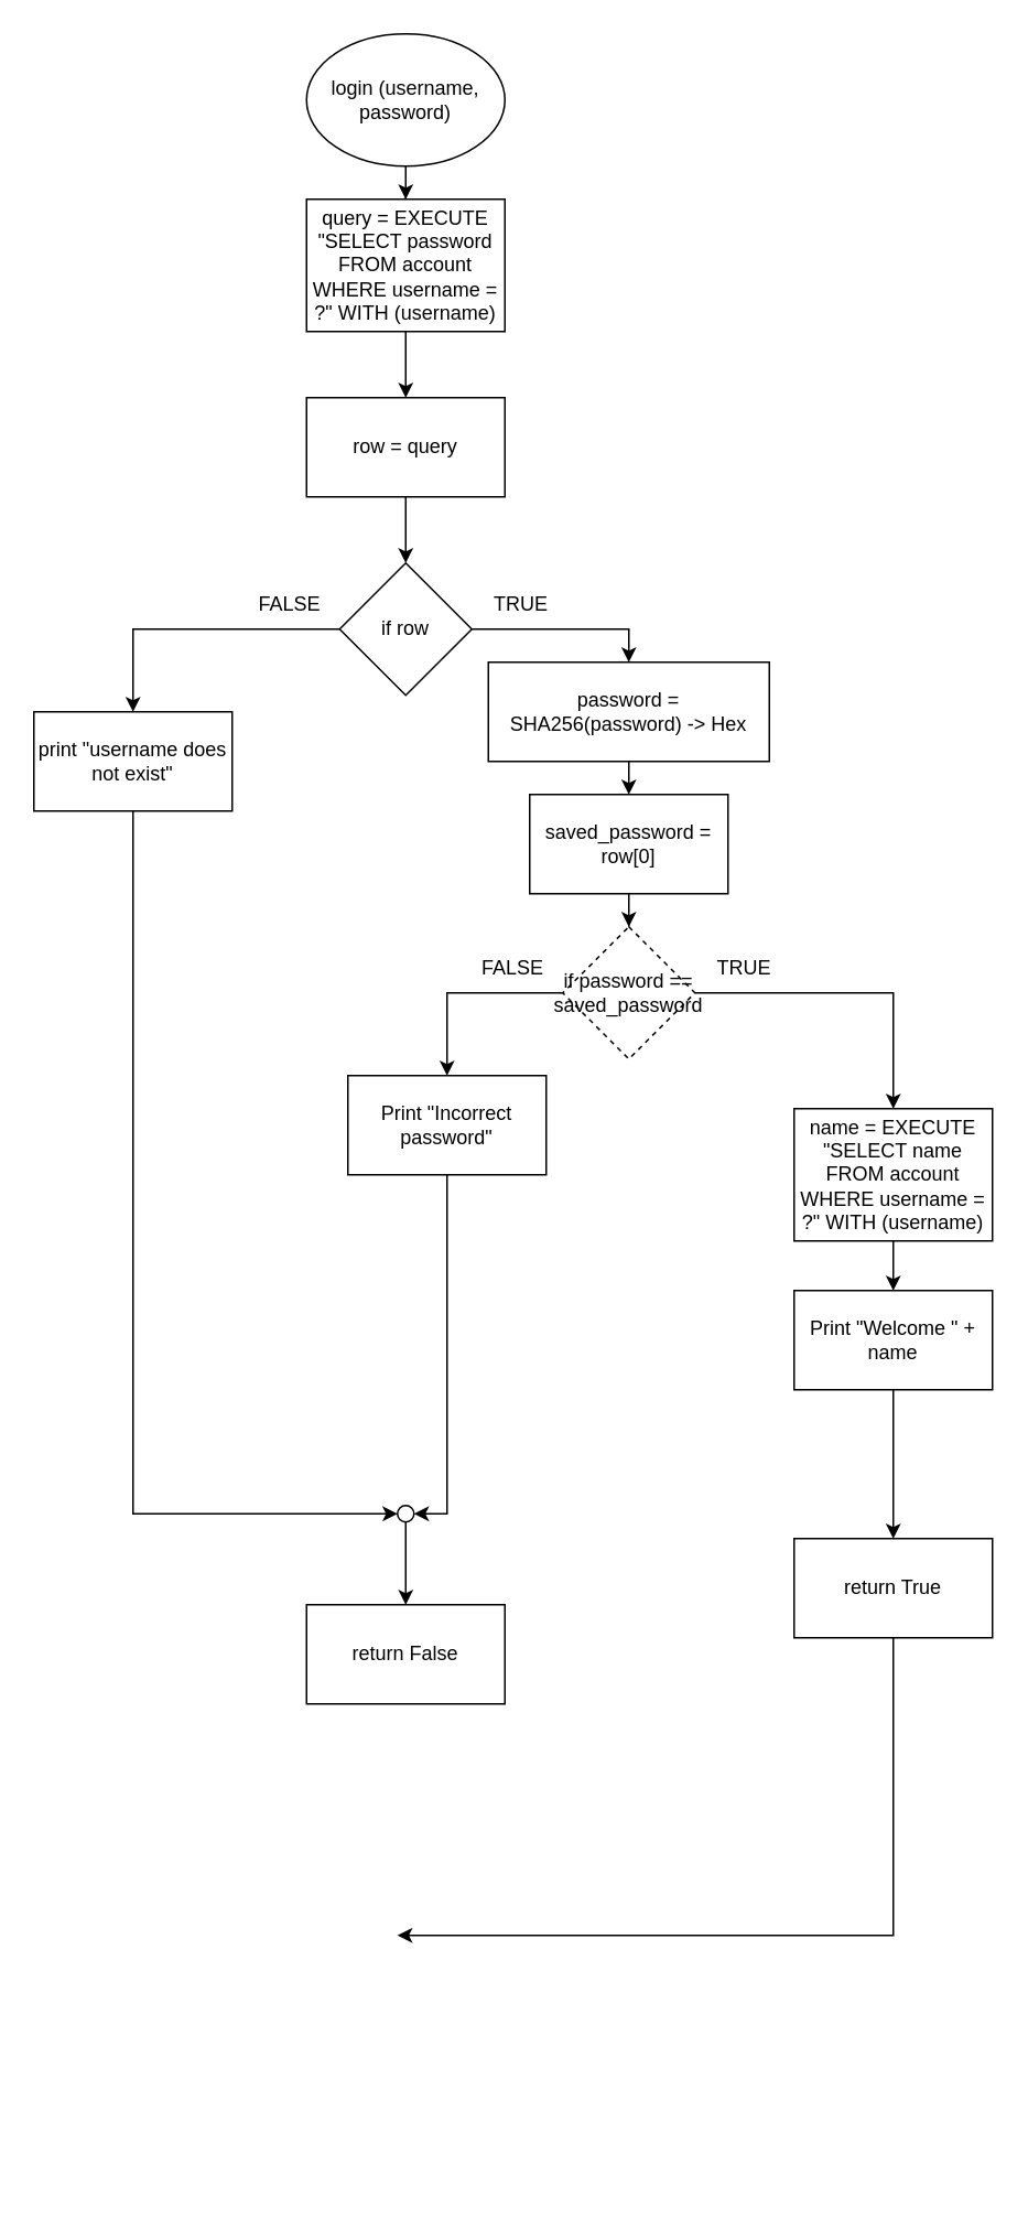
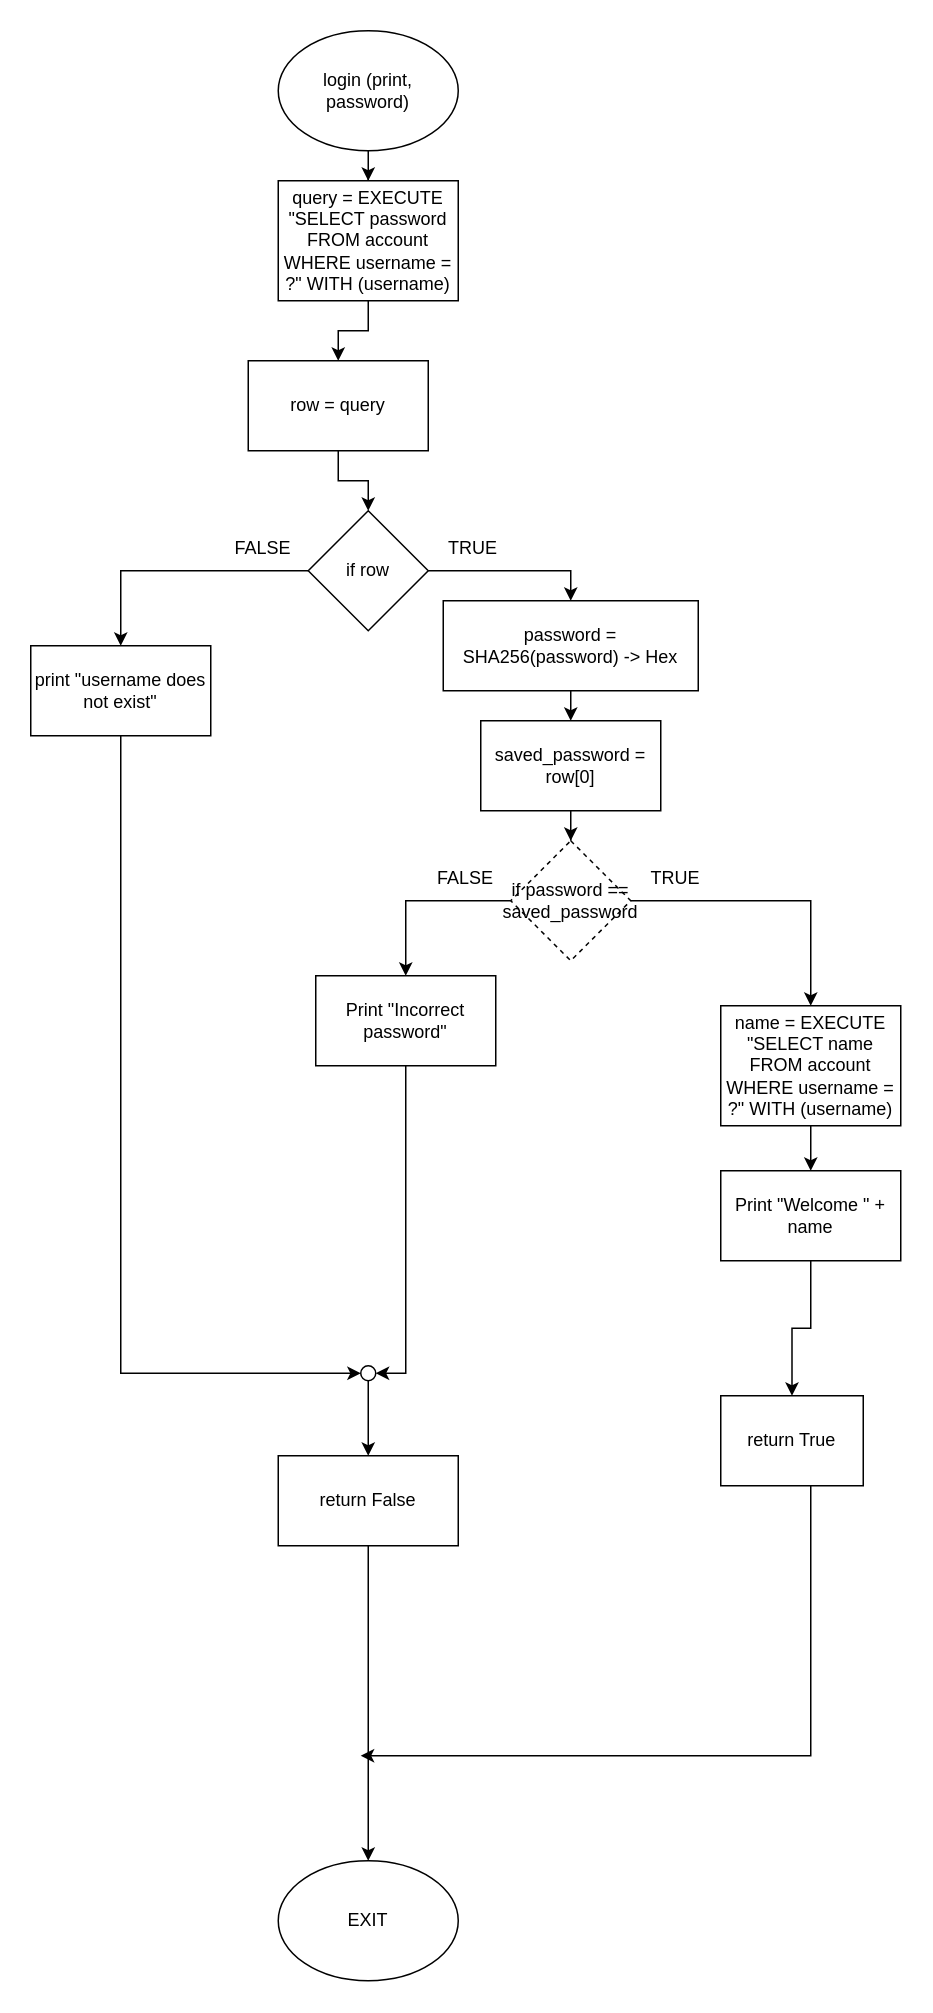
- <mxCell id="3" value="login (username, password)" style="ellipse;whiteSpace=wrap;html=1;" parent="1" vertex="1"><mxGeometry x="185" width="120" height="80" as="geometry" y="20" /></mxCell>
+ <mxCell id="3" value="login (print, password)" style="ellipse;whiteSpace=wrap;html=1;" parent="1" vertex="1"><mxGeometry x="185" width="120" height="80" as="geometry" y="20" /></mxCell>
- <mxCell id="7" value="&lt;span class=&quot;hljs-operator&quot;&gt;row =&lt;/span&gt; query" style="whiteSpace=wrap;html=1;" parent="1" vertex="1"><mxGeometry x="185" y="240" width="120" height="60" as="geometry" /></mxCell>
+ <mxCell id="7" value="&lt;span class=&quot;hljs-operator&quot;&gt;row =&lt;/span&gt; query" style="whiteSpace=wrap;html=1;" parent="1" vertex="1"><mxGeometry x="165" y="240" width="120" height="60" as="geometry" /></mxCell>
- <mxCell id="17" value="return True" style="whiteSpace=wrap;html=1;" parent="1" vertex="1"><mxGeometry x="480" y="930" width="120" height="60" as="geometry" /></mxCell>
+ <mxCell id="17" value="return True" style="whiteSpace=wrap;html=1;" parent="1" vertex="1"><mxGeometry x="480" y="930" width="95" height="60" as="geometry" /></mxCell>
+ <mxCell id="29" style="edgeStyle=orthogonalEdgeStyle;rounded=0;orthogonalLoop=1;jettySize=auto;html=1;exitX=0.5;exitY=1;exitDx=0;exitDy=0;entryX=0.5;entryY=0;entryDx=0;entryDy=0;" parent="1" source="30" target="28" edge="1"><mxGeometry relative="1" as="geometry" /></mxCell>
+ <mxCell id="28" value="EXIT" style="ellipse;whiteSpace=wrap;html=1;" parent="1" vertex="1"><mxGeometry x="185" y="1240" width="120" height="80" as="geometry" /></mxCell>
